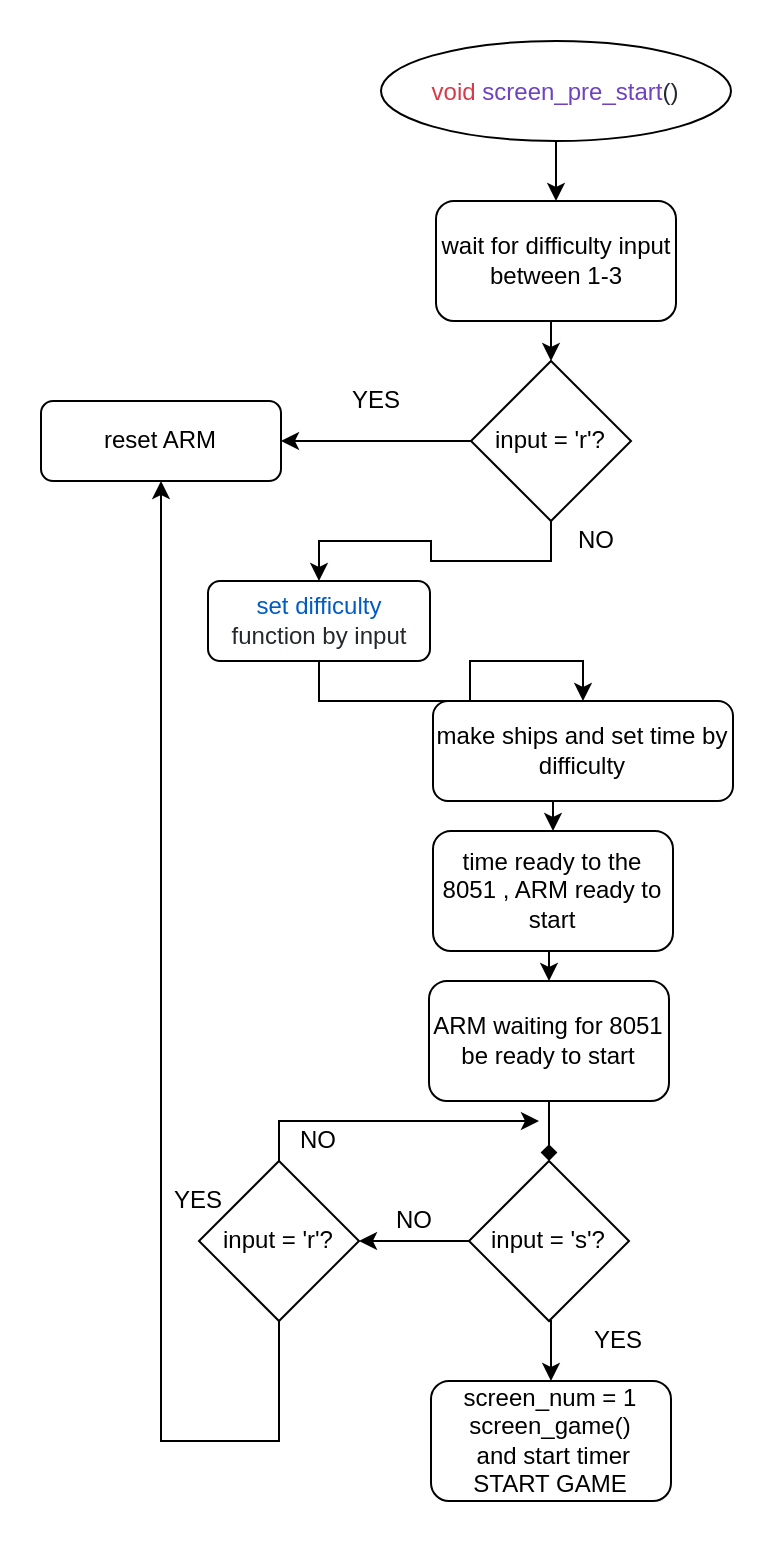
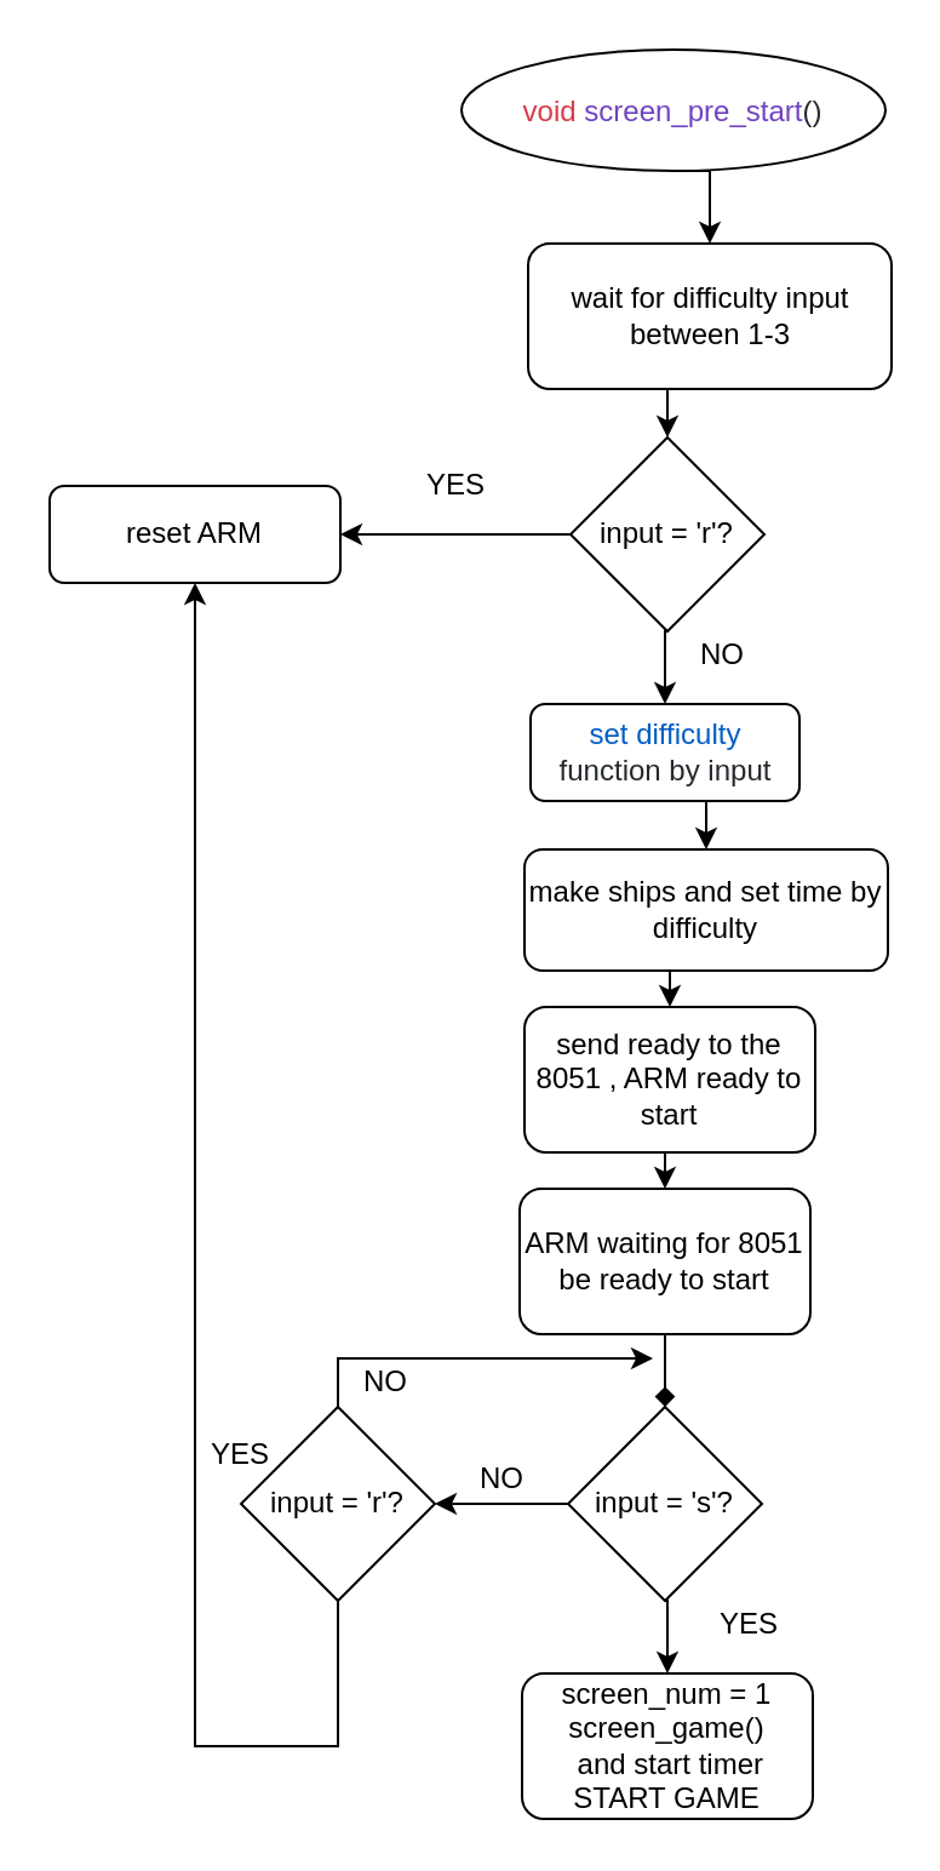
- <mxCell id="5" value="wait for difficulty&amp;nbsp;input between 1-3" style="rounded=1;whiteSpace=wrap;html=1;" vertex="1" parent="1"><mxGeometry x="217.5" y="100" width="120" height="60" as="geometry" /></mxCell>
+ <mxCell id="5" value="wait for difficulty&amp;nbsp;input between 1-3" style="rounded=1;whiteSpace=wrap;html=1;" vertex="1" parent="1"><mxGeometry x="217.5" y="100" width="150" height="60" as="geometry" /></mxCell>
- <mxCell id="7" value="&lt;span class=&quot;pl-c1&quot; style=&quot;box-sizing: border-box ; color: rgb(0 , 92 , 197) ; font-family: , &amp;#34;consolas&amp;#34; , &amp;#34;liberation mono&amp;#34; , &amp;#34;menlo&amp;#34; , &amp;#34;courier&amp;#34; , monospace ; white-space: pre ; background-color: rgb(255 , 255 , 255)&quot;&gt;set difficulty&lt;br/&gt;&lt;/span&gt;&lt;span class=&quot;pl-c1&quot; style=&quot;box-sizing: border-box ; white-space: pre ; background-color: rgb(255 , 255 , 255)&quot;&gt;&lt;font color=&quot;#24292e&quot;&gt; function by input &lt;/font&gt;&lt;/span&gt;" style="rounded=1;whiteSpace=wrap;html=1;" vertex="1" parent="1"><mxGeometry x="103.5" y="290" width="111" height="40" as="geometry" /></mxCell>
+ <mxCell id="7" value="&lt;span class=&quot;pl-c1&quot; style=&quot;box-sizing: border-box ; color: rgb(0 , 92 , 197) ; font-family: , &amp;#34;consolas&amp;#34; , &amp;#34;liberation mono&amp;#34; , &amp;#34;menlo&amp;#34; , &amp;#34;courier&amp;#34; , monospace ; white-space: pre ; background-color: rgb(255 , 255 , 255)&quot;&gt;set difficulty&lt;br/&gt;&lt;/span&gt;&lt;span class=&quot;pl-c1&quot; style=&quot;box-sizing: border-box ; white-space: pre ; background-color: rgb(255 , 255 , 255)&quot;&gt;&lt;font color=&quot;#24292e&quot;&gt; function by input &lt;/font&gt;&lt;/span&gt;" style="rounded=1;whiteSpace=wrap;html=1;" vertex="1" parent="1"><mxGeometry x="218.5" y="290" width="111" height="40" as="geometry" /></mxCell>
- <mxCell id="11" value="time ready to the 8051 , ARM ready to start" style="rounded=1;whiteSpace=wrap;html=1;" vertex="1" parent="1"><mxGeometry x="216" y="415" width="120" height="60" as="geometry" /></mxCell>
+ <mxCell id="11" value="send ready to the 8051 , ARM ready to start" style="rounded=1;whiteSpace=wrap;html=1;" vertex="1" parent="1"><mxGeometry x="216" y="415" width="120" height="60" as="geometry" /></mxCell>
